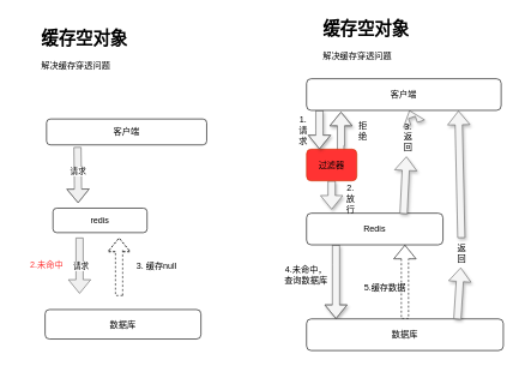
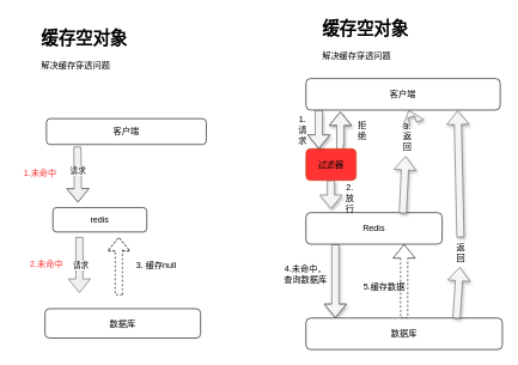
+ <mxCell id="10" value="&lt;font color=&quot;#ff3333&quot;&gt;1.未命中&lt;/font&gt;" style="text;html=1;align=center;verticalAlign=middle;resizable=0;points=[];autosize=1;strokeColor=none;fillColor=none;" vertex="1" parent="1"><mxGeometry x="20" y="227" width="70" height="30" as="geometry" /></mxCell>
